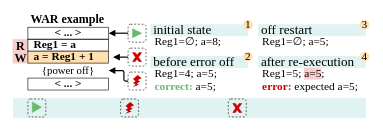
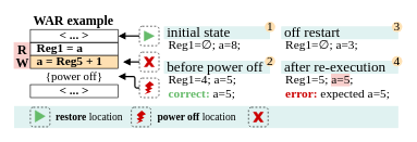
- <mxCell id="41" value="&lt;font style=&quot;font-size: 19px&quot;&gt;&lt;span style=&quot;font-size: 19px;&quot;&gt;Reg1=∅; a&lt;/span&gt;&lt;span style=&quot;font-size: 19px;&quot;&gt;=5;&lt;/span&gt;&lt;br style=&quot;font-size: 19px&quot;&gt;&lt;/font&gt;" style="text;html=1;strokeColor=none;fillColor=none;align=left;verticalAlign=middle;whiteSpace=wrap;rounded=0;fontFamily=Inconsolata;spacingLeft=5;fontSize=19;" parent="1" vertex="1"><mxGeometry x="430" y="60" width="130" height="20" as="geometry" /></mxCell>
+ <mxCell id="41" value="&lt;font style=&quot;font-size: 19px&quot;&gt;&lt;span style=&quot;font-size: 19px;&quot;&gt;Reg1=∅; a&lt;/span&gt;&lt;span style=&quot;font-size: 19px;&quot;&gt;=3;&lt;/span&gt;&lt;br style=&quot;font-size: 19px&quot;&gt;&lt;/font&gt;" style="text;html=1;strokeColor=none;fillColor=none;align=left;verticalAlign=middle;whiteSpace=wrap;rounded=0;fontFamily=Inconsolata;spacingLeft=5;fontSize=19;" parent="1" vertex="1"><mxGeometry x="430" y="60" width="130" height="20" as="geometry" /></mxCell>
- <mxCell id="7" value="a = Reg1 + 1" style="text;whiteSpace=wrap;html=1;fontSize=19;fontColor=#000000;verticalAlign=middle;spacing=0;spacingLeft=10;fontFamily=Inconsolata;fontStyle=1;strokeColor=default;fillColor=#FFE0B2;" parent="1" vertex="1"><mxGeometry x="45" y="85" width="135" height="20" as="geometry" /></mxCell>
+ <mxCell id="7" value="a = Reg5 + 1" style="text;whiteSpace=wrap;html=1;fontSize=19;fontColor=#000000;verticalAlign=middle;spacing=0;spacingLeft=10;fontFamily=Inconsolata;fontStyle=1;strokeColor=default;fillColor=#FFE0B2;" parent="1" vertex="1"><mxGeometry x="45" y="85" width="135" height="20" as="geometry" /></mxCell>
- <mxCell id="29" value="&lt;div style=&quot;font-size: 22px;&quot;&gt;&lt;span style=&quot;font-size: 22px;&quot;&gt;before error off&lt;/span&gt;&lt;/div&gt;" style="text;whiteSpace=wrap;html=1;fontSize=22;fontColor=#000000;verticalAlign=middle;align=left;spacing=0;spacingLeft=5;rounded=1;shadow=0;sketch=0;glass=0;strokeWidth=5;arcSize=4;fontFamily=Linux Biolinum;fontSource=https%3A%2F%2Ffonts.googleapis.com%2Fcss%3Ffamily%3DLinux%2BBiolinum;fillColor=#E0F2F1;strokeColor=none;" parent="1" vertex="1"><mxGeometry x="250" y="93" width="163" height="20" as="geometry" /></mxCell>
+ <mxCell id="29" value="&lt;div style=&quot;font-size: 22px;&quot;&gt;&lt;span style=&quot;font-size: 22px;&quot;&gt;before power off&lt;/span&gt;&lt;/div&gt;" style="text;whiteSpace=wrap;html=1;fontSize=22;fontColor=#000000;verticalAlign=middle;align=left;spacing=0;spacingLeft=5;rounded=1;shadow=0;sketch=0;glass=0;strokeWidth=5;arcSize=4;fontFamily=Linux Biolinum;fontSource=https%3A%2F%2Ffonts.googleapis.com%2Fcss%3Ffamily%3DLinux%2BBiolinum;fillColor=#E0F2F1;strokeColor=none;" parent="1" vertex="1"><mxGeometry x="250" y="93" width="163" height="20" as="geometry" /></mxCell>
+ <mxCell id="40" value="&lt;font style=&quot;font-size: 16px;&quot;&gt;&lt;b style=&quot;font-size: 16px;&quot;&gt;restore &lt;/b&gt;location&lt;/font&gt;" style="text;html=1;align=center;verticalAlign=middle;resizable=0;points=[];autosize=1;strokeColor=none;fontSize=16;fontFamily=Linux Biolinum;fontColor=#000000;fontStyle=0;fontSource=https%3A%2F%2Ffonts.googleapis.com%2Fcss%3Ffamily%3DLinux%2BBiolinum;" parent="1" vertex="1"><mxGeometry x="75" y="170" width="120" height="20" as="geometry" /></mxCell>
+ <mxCell id="37" value="&lt;b style=&quot;font-size: 16px;&quot;&gt;power off&lt;/b&gt; location" style="text;html=1;align=center;verticalAlign=middle;resizable=0;points=[];autosize=1;strokeColor=none;fontSize=16;fontFamily=Linux Biolinum;fontColor=#000000;fontStyle=0;fontSource=https%3A%2F%2Ffonts.googleapis.com%2Fcss%3Ffamily%3DLinux%2BBiolinum;" parent="1" vertex="1"><mxGeometry x="230" y="170" width="140" height="20" as="geometry" /></mxCell>
